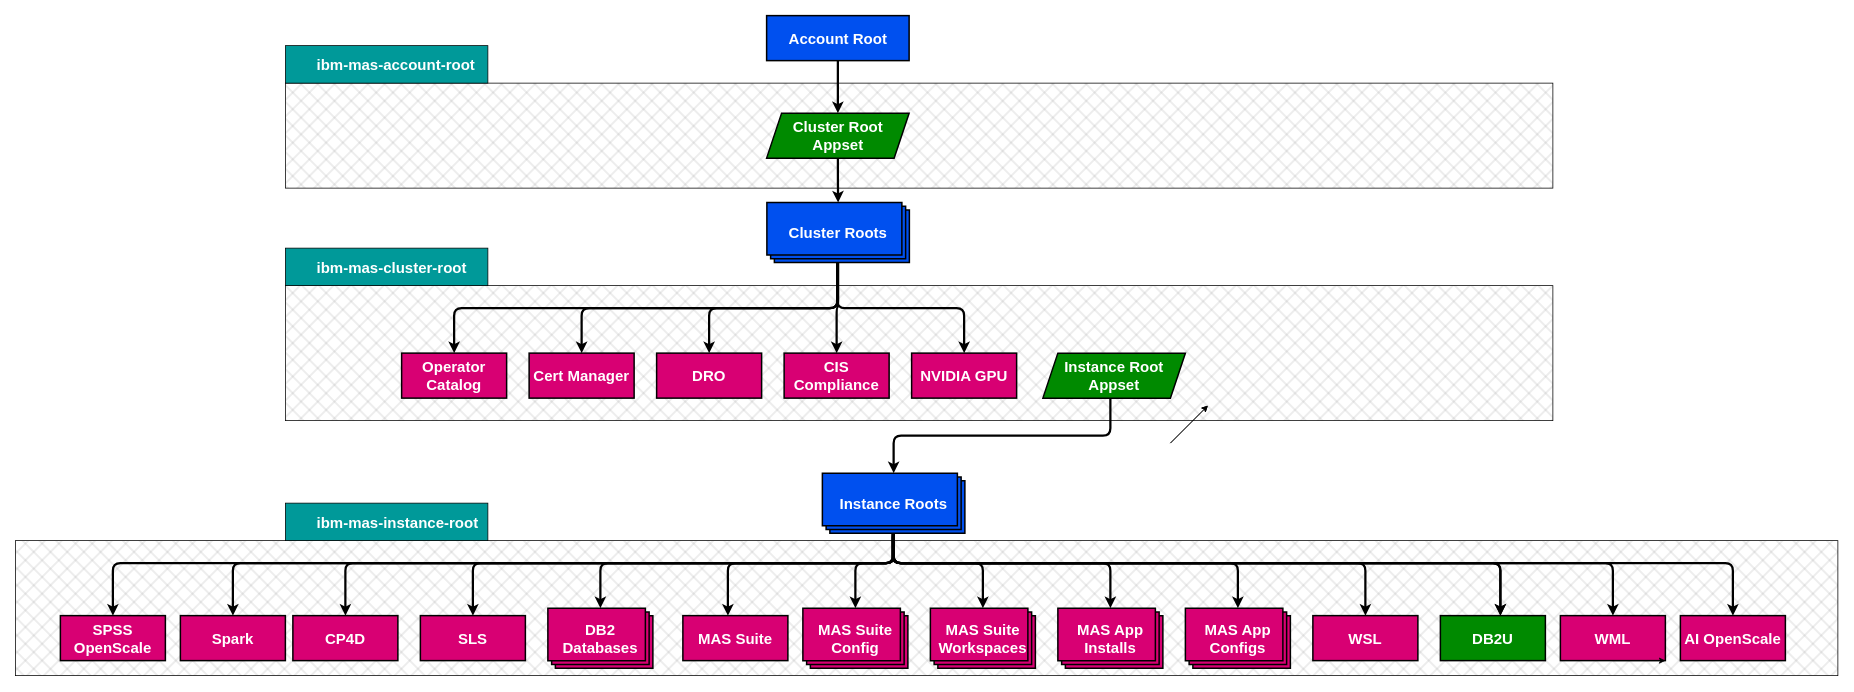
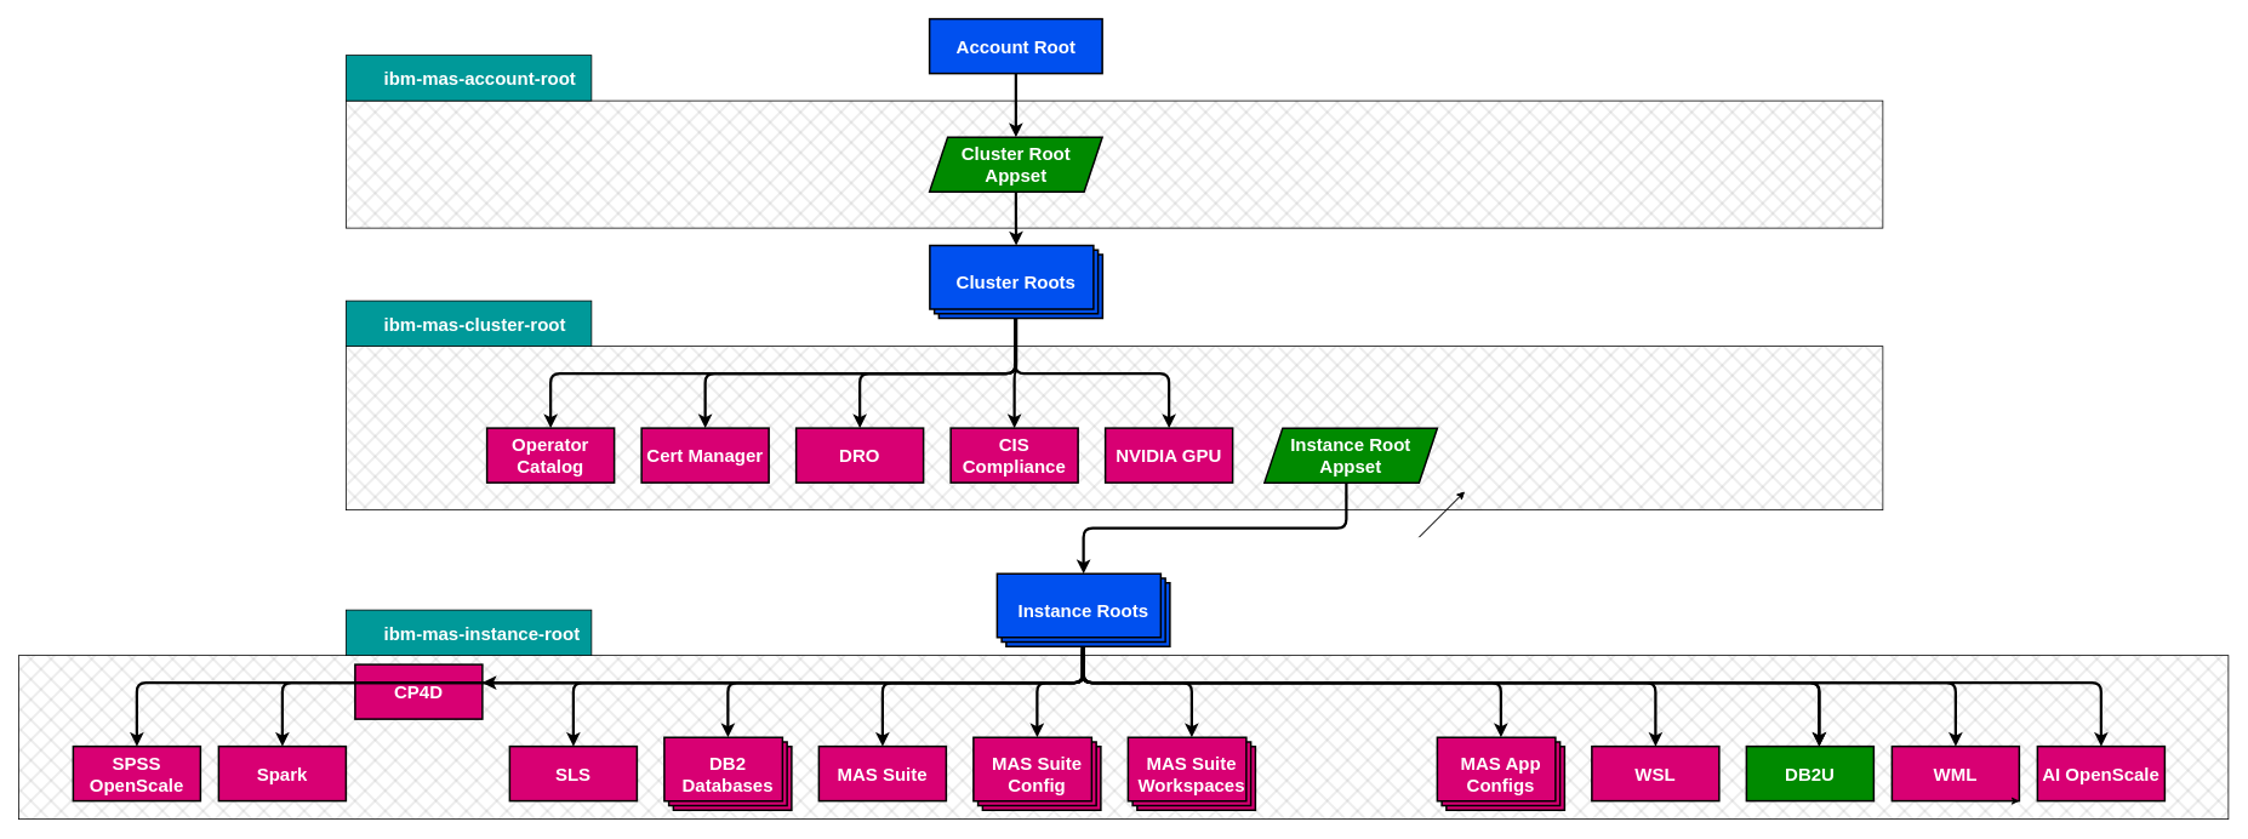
- <mxCell id="31" style="edgeStyle=orthogonalEdgeStyle;html=1;strokeWidth=3;orthogonal=1;strokeColor=#000000;" parent="1" source="34" target="38" edge="1"><mxGeometry relative="1" as="geometry"><Array as="points"><mxPoint x="1191" y="750" /><mxPoint x="1480" y="750" /></Array></mxGeometry></mxCell>
- <mxCell id="19" value="CP4D" style="rounded=0;whiteSpace=wrap;html=1;fillColor=#d80073;strokeColor=#000000;fontColor=#ffffff;fontStyle=1;fontSize=20;strokeWidth=2;align=center;spacing=0;" parent="1" vertex="1"><mxGeometry y="820" width="140" height="60" as="geometry" x="390" /></mxCell>
+ <mxCell id="19" value="CP4D" style="rounded=0;whiteSpace=wrap;html=1;fillColor=#d80073;strokeColor=#000000;fontColor=#ffffff;fontStyle=1;fontSize=20;strokeWidth=2;align=center;spacing=0;" parent="1" vertex="1"><mxGeometry x="390" y="730" width="140" height="60" as="geometry" /></mxCell>
- <mxCell id="17" value="MAS Suite" style="rounded=0;whiteSpace=wrap;html=1;fillColor=#d80073;strokeColor=#000000;fontColor=#ffffff;fontStyle=1;fontSize=20;strokeWidth=2;align=center;spacing=0;" parent="1" vertex="1"><mxGeometry x="910" y="820" width="140" height="60" as="geometry" /></mxCell>
+ <mxCell id="17" value="MAS Suite" style="rounded=0;whiteSpace=wrap;html=1;fillColor=#d80073;strokeColor=#000000;fontColor=#ffffff;fontStyle=1;fontSize=20;strokeWidth=2;align=center;spacing=0;" parent="1" vertex="1"><mxGeometry x="900" y="820" width="140" height="60" as="geometry" /></mxCell>
- <mxCell id="38" value="MAS App Installs" style="verticalLabelPosition=middle;verticalAlign=middle;html=1;shape=mxgraph.basic.layered_rect;dx=10;outlineConnect=0;fillColor=#d80073;fontColor=#ffffff;strokeColor=#000000;labelPosition=center;align=center;labelBackgroundColor=none;whiteSpace=wrap;horizontal=1;fontStyle=1;fontSize=20;strokeWidth=2;spacing=0;" parent="1" vertex="1"><mxGeometry x="1410" y="810" width="140" height="80" as="geometry" /></mxCell>
